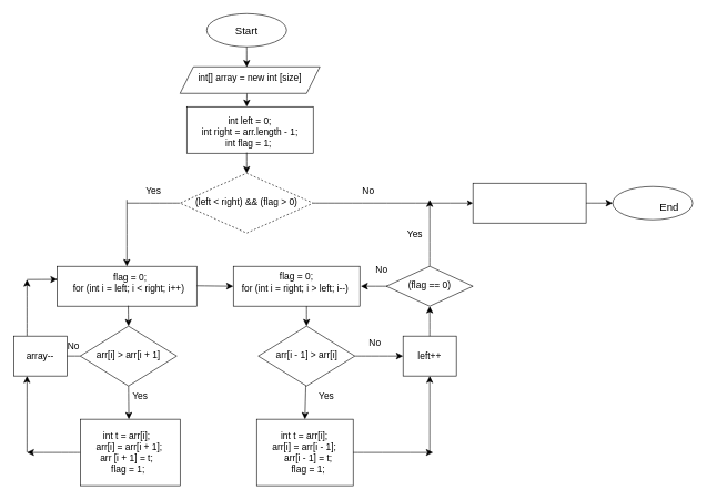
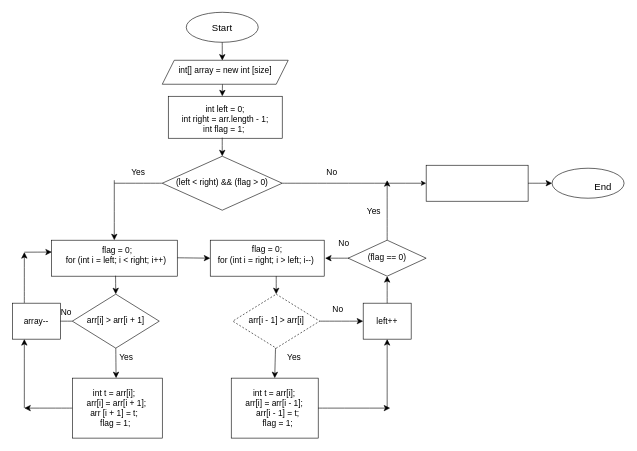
- <mxCell id="16" value="&lt;font style=&quot;font-size: 14px;&quot;&gt;(left &amp;lt; right) &amp;amp;&amp;amp; (flag &amp;gt; 0)&lt;/font&gt;" style="rhombus;whiteSpace=wrap;html=1;shadow=0;fontFamily=Helvetica;fontSize=12;align=center;strokeWidth=1;spacing=6;spacingTop=-4;dashed=1;" vertex="1" parent="1"><mxGeometry x="270" y="260" width="200" height="90" as="geometry" /></mxCell>
+ <mxCell id="16" value="&lt;font style=&quot;font-size: 14px;&quot;&gt;(left &amp;lt; right) &amp;amp;&amp;amp; (flag &amp;gt; 0)&lt;/font&gt;" style="rhombus;whiteSpace=wrap;html=1;shadow=0;fontFamily=Helvetica;fontSize=12;align=center;strokeWidth=1;spacing=6;spacingTop=-4;" vertex="1" parent="1"><mxGeometry x="270" y="260" width="200" height="90" as="geometry" /></mxCell>
- <mxCell id="38" value="&lt;font style=&quot;font-size: 14px;&quot;&gt;arr[i - 1] &amp;gt; arr[i]&lt;/font&gt;" style="rhombus;whiteSpace=wrap;html=1;shadow=0;fontFamily=Helvetica;fontSize=12;align=center;strokeWidth=1;spacing=6;spacingTop=-4;" vertex="1" parent="1"><mxGeometry x="387.5" y="490" width="145" height="90" as="geometry" /></mxCell>
+ <mxCell id="38" value="&lt;font style=&quot;font-size: 14px;&quot;&gt;arr[i - 1] &amp;gt; arr[i]&lt;/font&gt;" style="rhombus;whiteSpace=wrap;html=1;shadow=0;fontFamily=Helvetica;fontSize=12;align=center;strokeWidth=1;spacing=6;spacingTop=-4;dashed=1;" vertex="1" parent="1"><mxGeometry x="387.5" y="490" width="145" height="90" as="geometry" /></mxCell>
